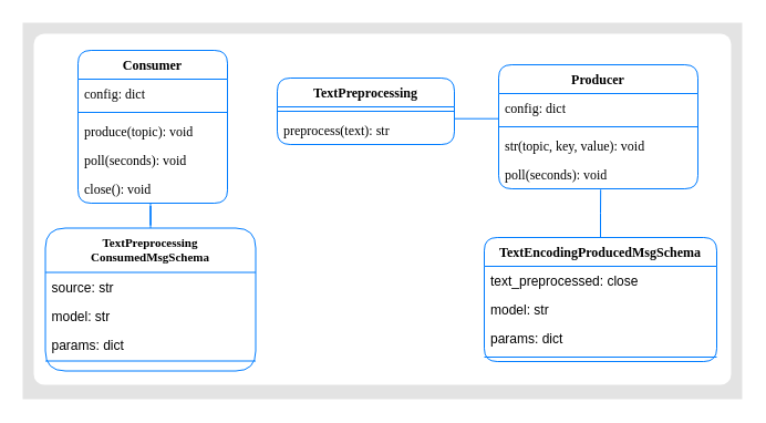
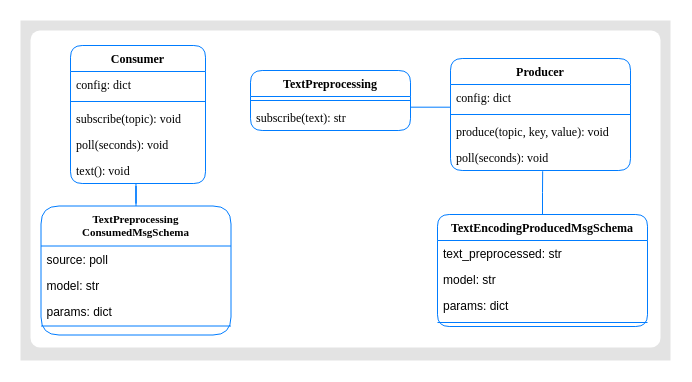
- <mxCell id="6" value="preprocess(text): str" style="text;strokeColor=none;fillColor=none;align=left;verticalAlign=top;spacingLeft=4;spacingRight=4;overflow=hidden;rotatable=0;points=[[0,0.5],[1,0.5]];portConstraint=eastwest;fontFamily=Ubuntu;fontSource=https%3A%2F%2Ffonts.googleapis.com%2Fcss%3Ffamily%3DUbuntu;" vertex="1" parent="4"><mxGeometry y="34" width="160" height="26" as="geometry" /></mxCell>
+ <mxCell id="6" value="subscribe(text): str" style="text;strokeColor=none;fillColor=none;align=left;verticalAlign=top;spacingLeft=4;spacingRight=4;overflow=hidden;rotatable=0;points=[[0,0.5],[1,0.5]];portConstraint=eastwest;fontFamily=Ubuntu;fontSource=https%3A%2F%2Ffonts.googleapis.com%2Fcss%3Ffamily%3DUbuntu;" vertex="1" parent="4"><mxGeometry y="34" width="160" height="26" as="geometry" /></mxCell>
- <mxCell id="27" value="produce(topic): void" style="text;strokeColor=none;fillColor=none;align=left;verticalAlign=top;spacingLeft=4;spacingRight=4;overflow=hidden;rotatable=0;points=[[0,0.5],[1,0.5]];portConstraint=eastwest;fontFamily=Ubuntu;fontSource=https%3A%2F%2Ffonts.googleapis.com%2Fcss%3Ffamily%3DUbuntu;" vertex="1" parent="24"><mxGeometry y="60" width="135" height="26" as="geometry" /></mxCell>
+ <mxCell id="27" value="subscribe(topic): void" style="text;strokeColor=none;fillColor=none;align=left;verticalAlign=top;spacingLeft=4;spacingRight=4;overflow=hidden;rotatable=0;points=[[0,0.5],[1,0.5]];portConstraint=eastwest;fontFamily=Ubuntu;fontSource=https%3A%2F%2Ffonts.googleapis.com%2Fcss%3Ffamily%3DUbuntu;" vertex="1" parent="24"><mxGeometry y="60" width="135" height="26" as="geometry" /></mxCell>
- <mxCell id="22" value="str(topic, key, value): void" style="text;strokeColor=none;fillColor=none;align=left;verticalAlign=top;spacingLeft=4;spacingRight=4;overflow=hidden;rotatable=0;points=[[0,0.5],[1,0.5]];portConstraint=eastwest;fontFamily=Ubuntu;fontSource=https%3A%2F%2Ffonts.googleapis.com%2Fcss%3Ffamily%3DUbuntu;" vertex="1" parent="19"><mxGeometry y="60" width="180" height="26" as="geometry" /></mxCell>
+ <mxCell id="22" value="produce(topic, key, value): void" style="text;strokeColor=none;fillColor=none;align=left;verticalAlign=top;spacingLeft=4;spacingRight=4;overflow=hidden;rotatable=0;points=[[0,0.5],[1,0.5]];portConstraint=eastwest;fontFamily=Ubuntu;fontSource=https%3A%2F%2Ffonts.googleapis.com%2Fcss%3Ffamily%3DUbuntu;" vertex="1" parent="19"><mxGeometry y="60" width="180" height="26" as="geometry" /></mxCell>
- <mxCell id="29" value="close(): void" style="text;strokeColor=none;fillColor=none;align=left;verticalAlign=top;spacingLeft=4;spacingRight=4;overflow=hidden;rotatable=0;points=[[0,0.5],[1,0.5]];portConstraint=eastwest;fontFamily=Ubuntu;fontSource=https%3A%2F%2Ffonts.googleapis.com%2Fcss%3Ffamily%3DUbuntu;" vertex="1" parent="24"><mxGeometry y="112" width="135" height="26" as="geometry" /></mxCell>
+ <mxCell id="29" value="text(): void" style="text;strokeColor=none;fillColor=none;align=left;verticalAlign=top;spacingLeft=4;spacingRight=4;overflow=hidden;rotatable=0;points=[[0,0.5],[1,0.5]];portConstraint=eastwest;fontFamily=Ubuntu;fontSource=https%3A%2F%2Ffonts.googleapis.com%2Fcss%3Ffamily%3DUbuntu;" vertex="1" parent="24"><mxGeometry y="112" width="135" height="26" as="geometry" /></mxCell>
- <mxCell id="8" value="text_preprocessed: close" style="text;strokeColor=none;fillColor=none;align=left;verticalAlign=top;spacingLeft=4;spacingRight=4;overflow=hidden;rotatable=0;points=[[0,0.5],[1,0.5]];portConstraint=eastwest;" vertex="1" parent="7"><mxGeometry y="26" width="210" height="26" as="geometry" /></mxCell>
+ <mxCell id="8" value="text_preprocessed: str" style="text;strokeColor=none;fillColor=none;align=left;verticalAlign=top;spacingLeft=4;spacingRight=4;overflow=hidden;rotatable=0;points=[[0,0.5],[1,0.5]];portConstraint=eastwest;" vertex="1" parent="7"><mxGeometry y="26" width="210" height="26" as="geometry" /></mxCell>
- <mxCell id="14" value="source: str" style="text;strokeColor=none;fillColor=none;align=left;verticalAlign=top;spacingLeft=4;spacingRight=4;overflow=hidden;rotatable=0;points=[[0,0.5],[1,0.5]];portConstraint=eastwest;" vertex="1" parent="13"><mxGeometry y="40" width="190" height="26" as="geometry" /></mxCell>
+ <mxCell id="14" value="source: poll" style="text;strokeColor=none;fillColor=none;align=left;verticalAlign=top;spacingLeft=4;spacingRight=4;overflow=hidden;rotatable=0;points=[[0,0.5],[1,0.5]];portConstraint=eastwest;" vertex="1" parent="13"><mxGeometry y="40" width="190" height="26" as="geometry" /></mxCell>
